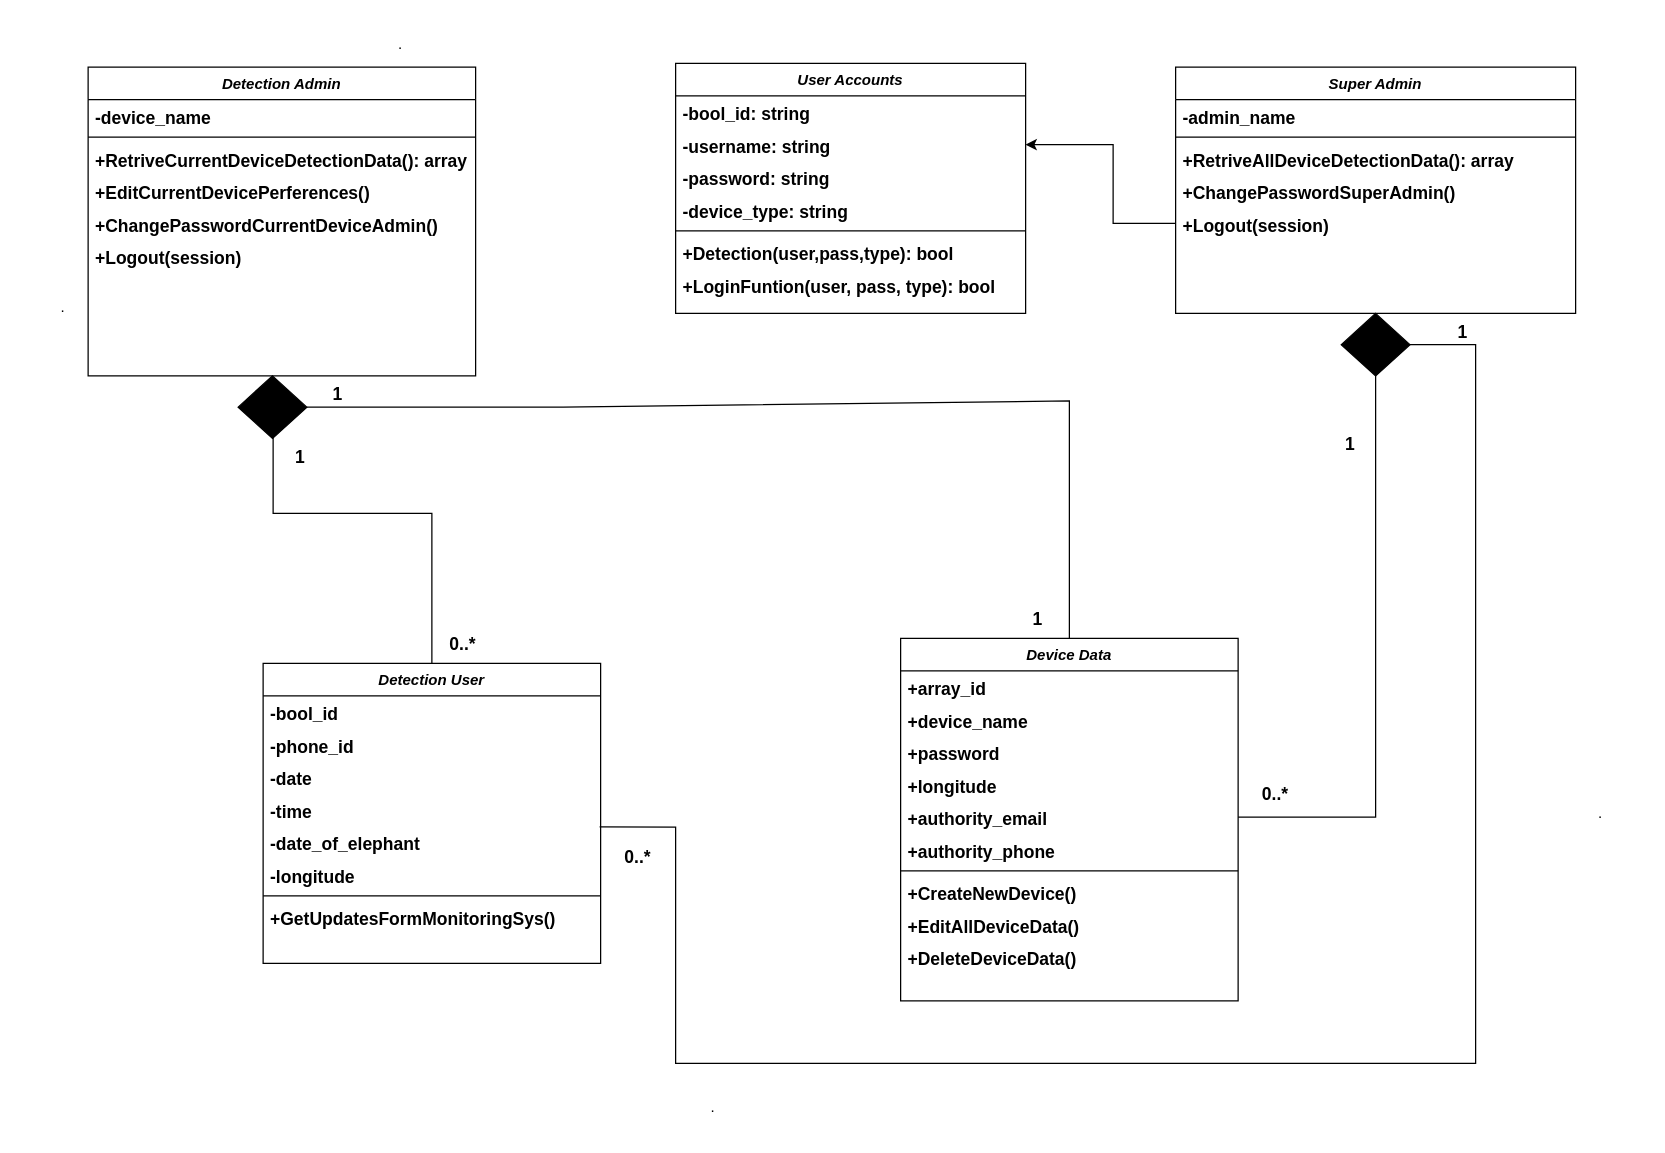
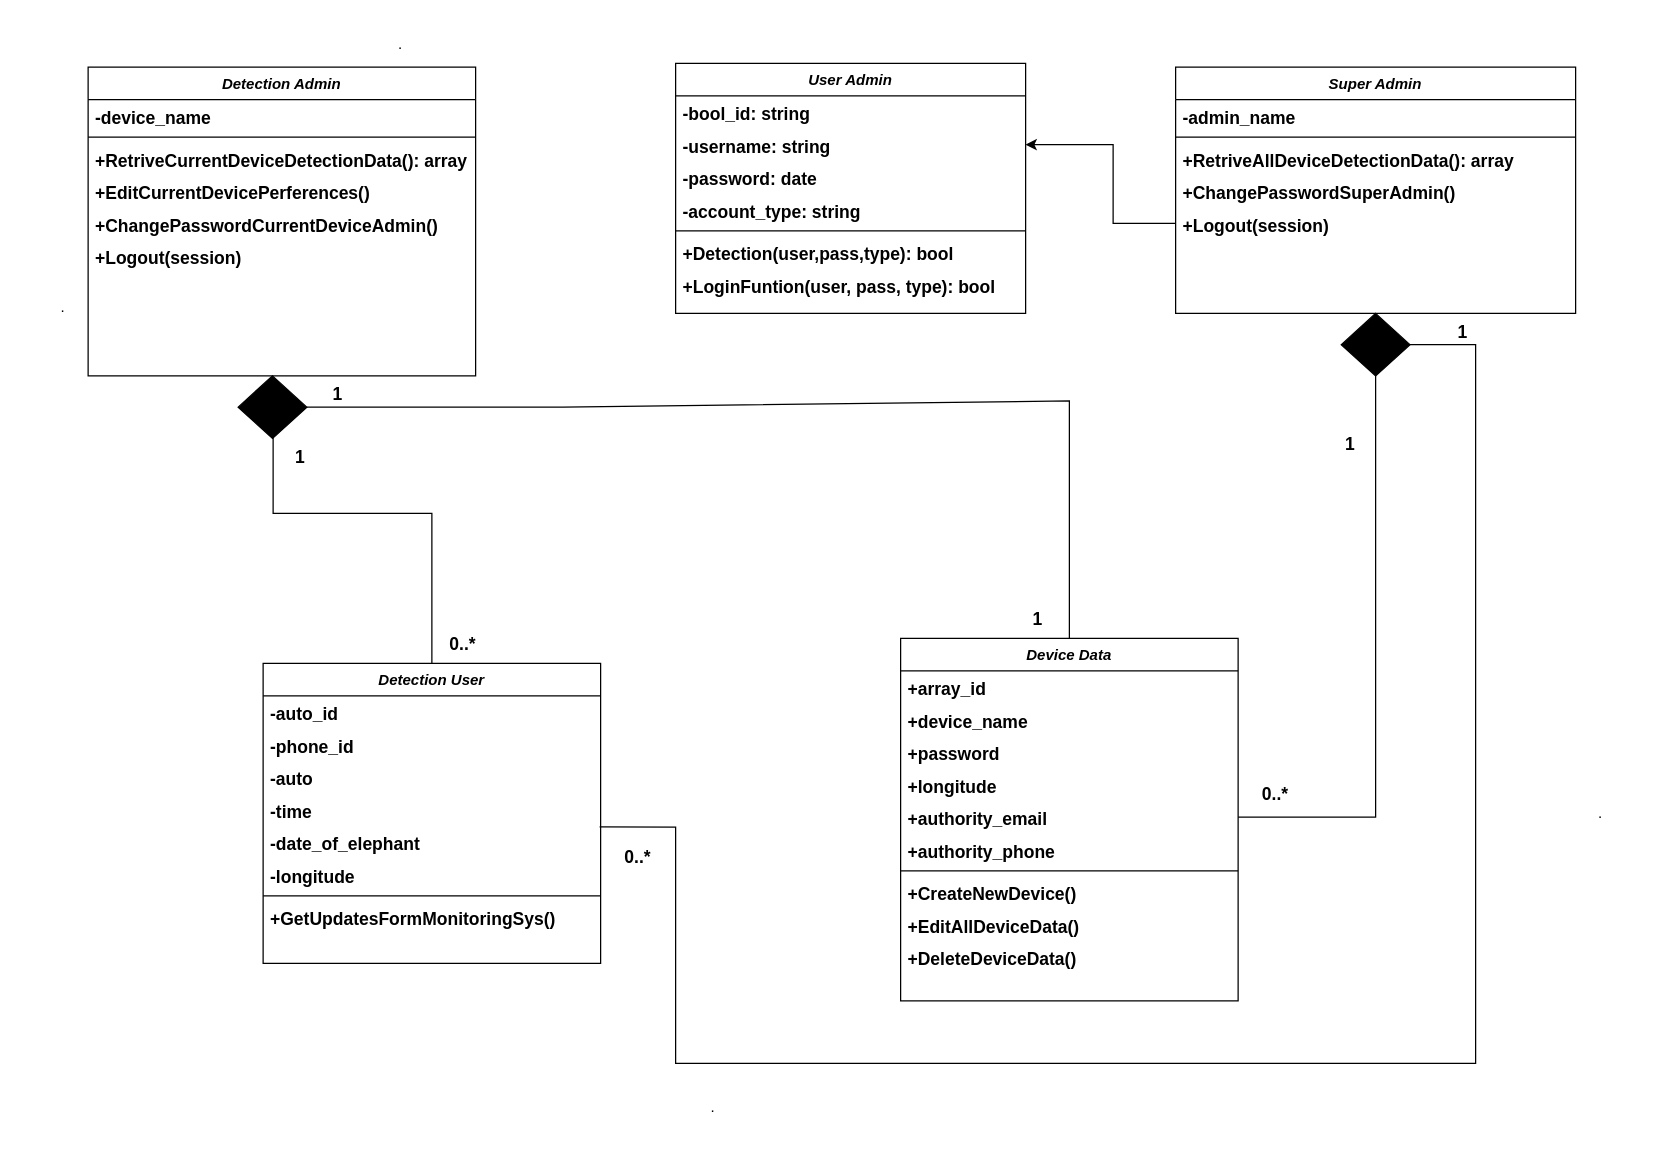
- <mxCell id="2" value="User Accounts" style="swimlane;fontStyle=3;align=center;verticalAlign=top;childLayout=stackLayout;horizontal=1;startSize=26;horizontalStack=0;resizeParent=1;resizeLast=0;collapsible=1;marginBottom=0;rounded=0;shadow=0;strokeWidth=1;" parent="1" vertex="1"><mxGeometry x="540" y="50" width="280" height="200" as="geometry"><mxRectangle x="230" y="140" width="160" height="26" as="alternateBounds" /></mxGeometry></mxCell>
+ <mxCell id="2" value="User Admin" style="swimlane;fontStyle=3;align=center;verticalAlign=top;childLayout=stackLayout;horizontal=1;startSize=26;horizontalStack=0;resizeParent=1;resizeLast=0;collapsible=1;marginBottom=0;rounded=0;shadow=0;strokeWidth=1;" parent="1" vertex="1"><mxGeometry x="540" y="50" width="280" height="200" as="geometry"><mxRectangle x="230" y="140" width="160" height="26" as="alternateBounds" /></mxGeometry></mxCell>
- <mxCell id="5" value="-password: string" style="text;align=left;verticalAlign=top;spacingLeft=4;spacingRight=4;overflow=hidden;rotatable=0;points=[[0,0.5],[1,0.5]];portConstraint=eastwest;rounded=0;shadow=0;html=0;fontStyle=1;fontSize=14;" parent="2" vertex="1"><mxGeometry y="78" width="280" height="26" as="geometry" /></mxCell>
+ <mxCell id="5" value="-password: date" style="text;align=left;verticalAlign=top;spacingLeft=4;spacingRight=4;overflow=hidden;rotatable=0;points=[[0,0.5],[1,0.5]];portConstraint=eastwest;rounded=0;shadow=0;html=0;fontStyle=1;fontSize=14;" parent="2" vertex="1"><mxGeometry y="78" width="280" height="26" as="geometry" /></mxCell>
- <mxCell id="6" value="-device_type: string" style="text;align=left;verticalAlign=top;spacingLeft=4;spacingRight=4;overflow=hidden;rotatable=0;points=[[0,0.5],[1,0.5]];portConstraint=eastwest;rounded=0;shadow=0;html=0;fontSize=14;fontStyle=1" parent="2" vertex="1"><mxGeometry y="104" width="280" height="26" as="geometry" /></mxCell>
+ <mxCell id="6" value="-account_type: string" style="text;align=left;verticalAlign=top;spacingLeft=4;spacingRight=4;overflow=hidden;rotatable=0;points=[[0,0.5],[1,0.5]];portConstraint=eastwest;rounded=0;shadow=0;html=0;fontSize=14;fontStyle=1" parent="2" vertex="1"><mxGeometry y="104" width="280" height="26" as="geometry" /></mxCell>
- <mxCell id="28" value="-bool_id" style="text;align=left;verticalAlign=top;spacingLeft=4;spacingRight=4;overflow=hidden;rotatable=0;points=[[0,0.5],[1,0.5]];portConstraint=eastwest;fontSize=14;fontStyle=1" vertex="1" parent="27"><mxGeometry y="26" width="270" height="26" as="geometry" /></mxCell>
+ <mxCell id="28" value="-auto_id" style="text;align=left;verticalAlign=top;spacingLeft=4;spacingRight=4;overflow=hidden;rotatable=0;points=[[0,0.5],[1,0.5]];portConstraint=eastwest;fontSize=14;fontStyle=1" vertex="1" parent="27"><mxGeometry y="26" width="270" height="26" as="geometry" /></mxCell>
- <mxCell id="30" value="-date" style="text;align=left;verticalAlign=top;spacingLeft=4;spacingRight=4;overflow=hidden;rotatable=0;points=[[0,0.5],[1,0.5]];portConstraint=eastwest;rounded=0;shadow=0;html=0;fontSize=14;fontStyle=1" vertex="1" parent="27"><mxGeometry y="78" width="270" height="26" as="geometry" /></mxCell>
+ <mxCell id="30" value="-auto" style="text;align=left;verticalAlign=top;spacingLeft=4;spacingRight=4;overflow=hidden;rotatable=0;points=[[0,0.5],[1,0.5]];portConstraint=eastwest;rounded=0;shadow=0;html=0;fontSize=14;fontStyle=1" vertex="1" parent="27"><mxGeometry y="78" width="270" height="26" as="geometry" /></mxCell>
